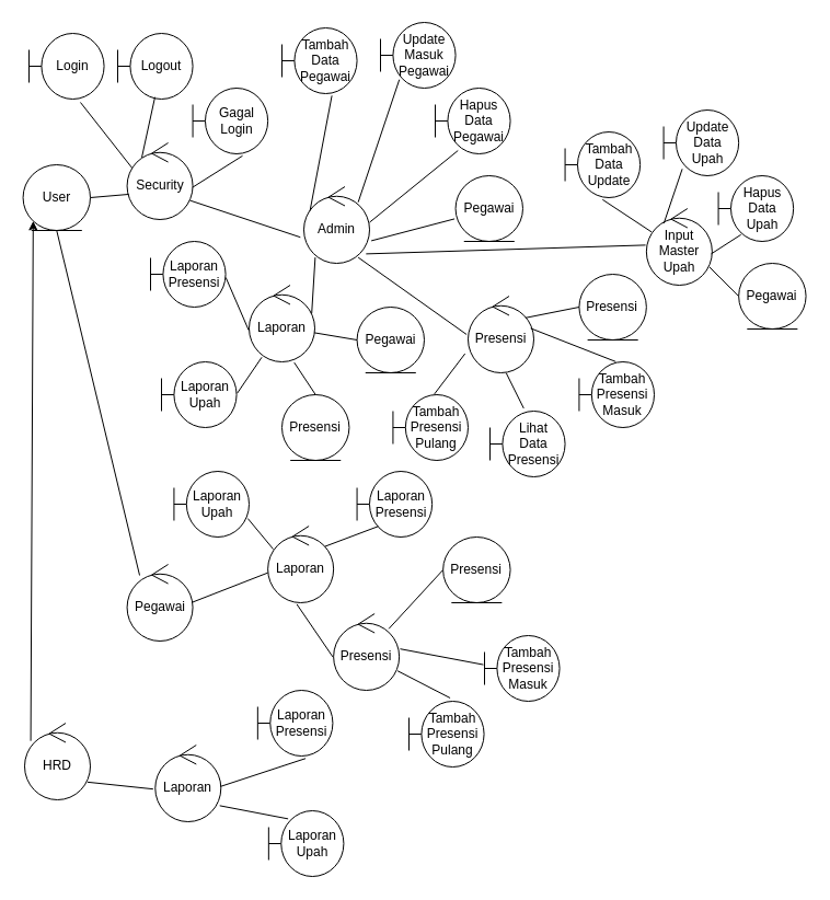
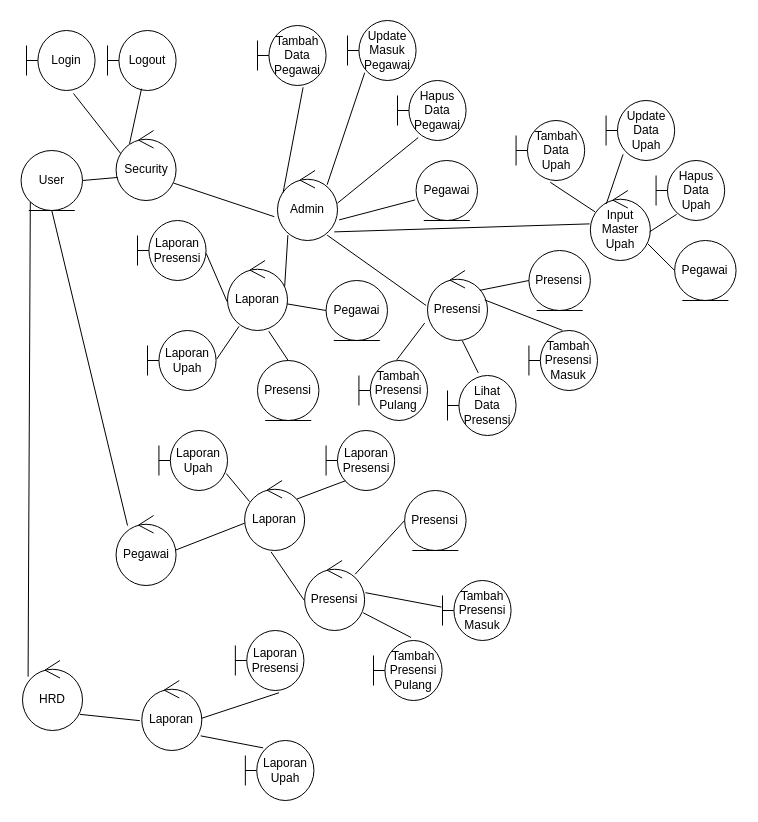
- <mxCell id="5" value="Gagal Login" style="shape=umlBoundary;whiteSpace=wrap;html=1;" parent="1" vertex="1"><mxGeometry x="175.57" y="80" width="68.57" height="60" as="geometry" /></mxCell>
- <mxCell id="45" value="Tambah Data Update" style="shape=umlBoundary;whiteSpace=wrap;html=1;" parent="1" vertex="1"><mxGeometry x="515.57" y="120" width="68.57" height="60" as="geometry" /></mxCell>
+ <mxCell id="45" value="Tambah Data Upah" style="shape=umlBoundary;whiteSpace=wrap;html=1;" parent="1" vertex="1"><mxGeometry x="515.57" y="120" width="68.57" height="60" as="geometry" /></mxCell>
- <mxCell id="15" value="" style="endArrow=none;html=1;entryX=0.663;entryY=1.03;entryDx=0;entryDy=0;entryPerimeter=0;exitX=0.997;exitY=0.58;exitDx=0;exitDy=0;exitPerimeter=0;" parent="1" source="2" target="5" edge="1"><mxGeometry width="50" height="50" relative="1" as="geometry"><mxPoint x="194.14" y="230" as="sourcePoint" /><mxPoint x="244.14" y="180" as="targetPoint" /></mxGeometry></mxCell>
- <mxCell id="68" value="" style="endArrow=classic;html=1;entryX=0;entryY=1;entryDx=0;entryDy=0;exitX=0.093;exitY=0.231;exitDx=0;exitDy=0;exitPerimeter=0;" parent="1" source="25" target="6" edge="1"><mxGeometry width="50" height="50" relative="1" as="geometry"><mxPoint x="377" y="570" as="sourcePoint" /><mxPoint x="427" y="520" as="targetPoint" /></mxGeometry></mxCell>
+ <mxCell id="68" value="" style="endArrow=none;html=1;entryX=0;entryY=1;entryDx=0;entryDy=0;exitX=0.093;exitY=0.231;exitDx=0;exitDy=0;exitPerimeter=0;" parent="1" source="25" target="6" edge="1"><mxGeometry width="50" height="50" relative="1" as="geometry"><mxPoint x="377" y="570" as="sourcePoint" /><mxPoint x="427" y="520" as="targetPoint" /></mxGeometry></mxCell>
